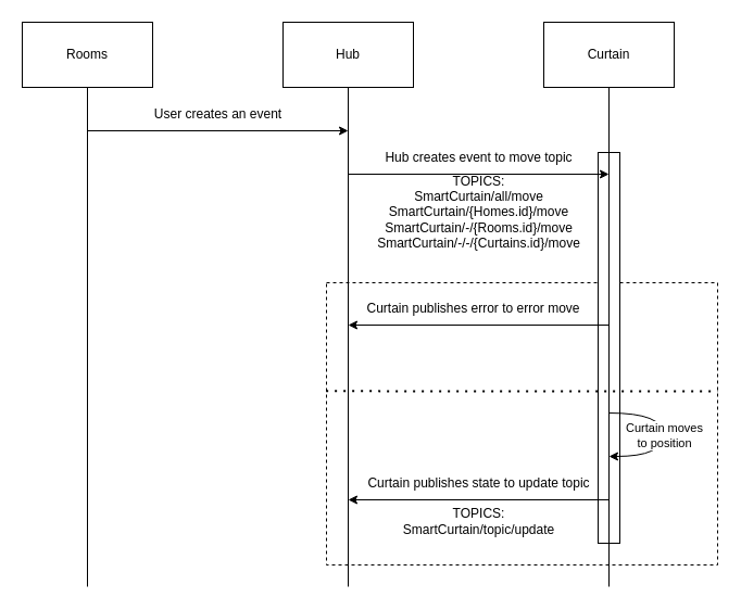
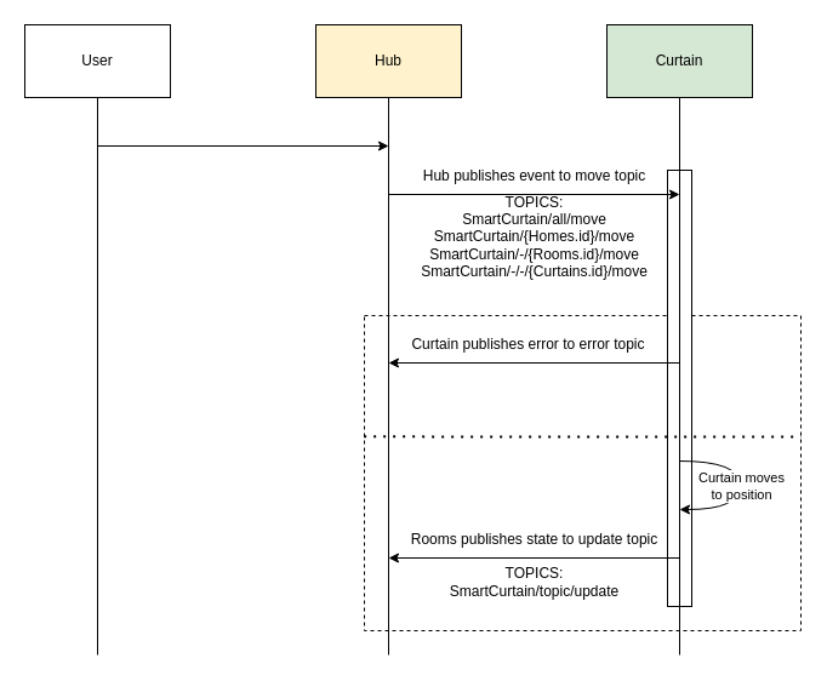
- <mxCell id="4" value="Rooms" style="rounded=0;whiteSpace=wrap;html=1;" vertex="1" parent="1"><mxGeometry x="20" y="20" width="120" height="60" as="geometry" /></mxCell>
+ <mxCell id="4" value="User" style="rounded=0;whiteSpace=wrap;html=1;" vertex="1" parent="1"><mxGeometry x="20" y="20" width="120" height="60" as="geometry" /></mxCell>
- <mxCell id="5" value="Hub" style="rounded=0;whiteSpace=wrap;html=1;" vertex="1" parent="1"><mxGeometry x="260" y="20" width="120" height="60" as="geometry" /></mxCell>
+ <mxCell id="5" value="Hub" style="rounded=0;whiteSpace=wrap;html=1;fillColor=#fff2cc;" vertex="1" parent="1"><mxGeometry x="260" y="20" width="120" height="60" as="geometry" /></mxCell>
- <mxCell id="6" value="Curtain" style="rounded=0;whiteSpace=wrap;html=1;" vertex="1" parent="1"><mxGeometry x="500" y="20" width="120" height="60" as="geometry" /></mxCell>
+ <mxCell id="6" value="Curtain" style="rounded=0;whiteSpace=wrap;html=1;fillColor=#d5e8d4;" vertex="1" parent="1"><mxGeometry x="500" y="20" width="120" height="60" as="geometry" /></mxCell>
- <mxCell id="11" value="User creates an event" style="text;html=1;align=center;verticalAlign=middle;resizable=0;points=[];autosize=1;strokeColor=none;fillColor=none;" vertex="1" parent="1"><mxGeometry x="130" y="90" width="140" height="30" as="geometry" /></mxCell>
- <mxCell id="13" value="Hub creates event to move topic" style="text;html=1;align=center;verticalAlign=middle;resizable=0;points=[];autosize=1;strokeColor=none;fillColor=none;" vertex="1" parent="1"><mxGeometry x="335" y="130" width="210" height="30" as="geometry" /></mxCell>
+ <mxCell id="13" value="Hub publishes event to move topic" style="text;html=1;align=center;verticalAlign=middle;resizable=0;points=[];autosize=1;strokeColor=none;fillColor=none;" vertex="1" parent="1"><mxGeometry x="335" y="130" width="210" height="30" as="geometry" /></mxCell>
- <mxCell id="19" value="Curtain publishes error to error move" style="text;html=1;align=center;verticalAlign=middle;resizable=0;points=[];autosize=1;strokeColor=none;fillColor=none;" vertex="1" parent="1"><mxGeometry x="325" y="269" width="220" height="30" as="geometry" /></mxCell>
+ <mxCell id="19" value="Curtain publishes error to error topic" style="text;html=1;align=center;verticalAlign=middle;resizable=0;points=[];autosize=1;strokeColor=none;fillColor=none;" vertex="1" parent="1"><mxGeometry x="325" y="269" width="220" height="30" as="geometry" /></mxCell>
- <mxCell id="16" value="Curtain publishes state to update topic" style="text;html=1;align=center;verticalAlign=middle;resizable=0;points=[];autosize=1;strokeColor=none;fillColor=none;" vertex="1" parent="1"><mxGeometry x="325" y="430" width="230" height="30" as="geometry" /></mxCell>
+ <mxCell id="16" value="Rooms publishes state to update topic" style="text;html=1;align=center;verticalAlign=middle;resizable=0;points=[];autosize=1;strokeColor=none;fillColor=none;" vertex="1" parent="1"><mxGeometry x="325" y="430" width="230" height="30" as="geometry" /></mxCell>
